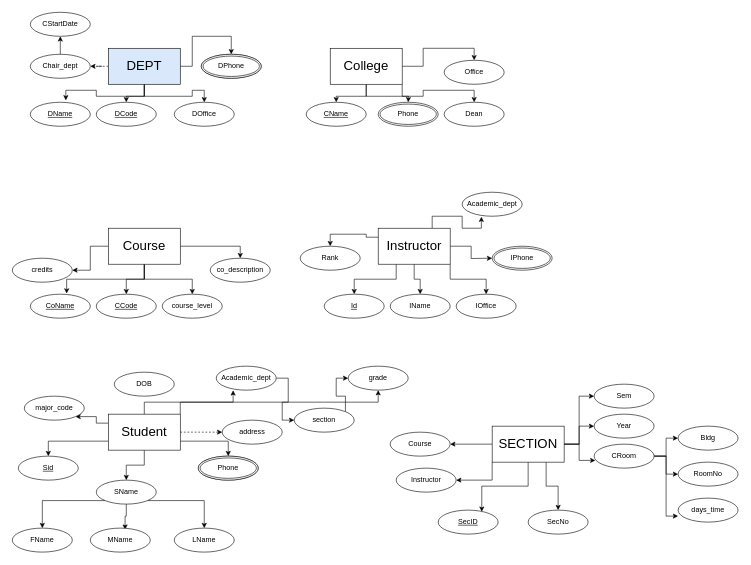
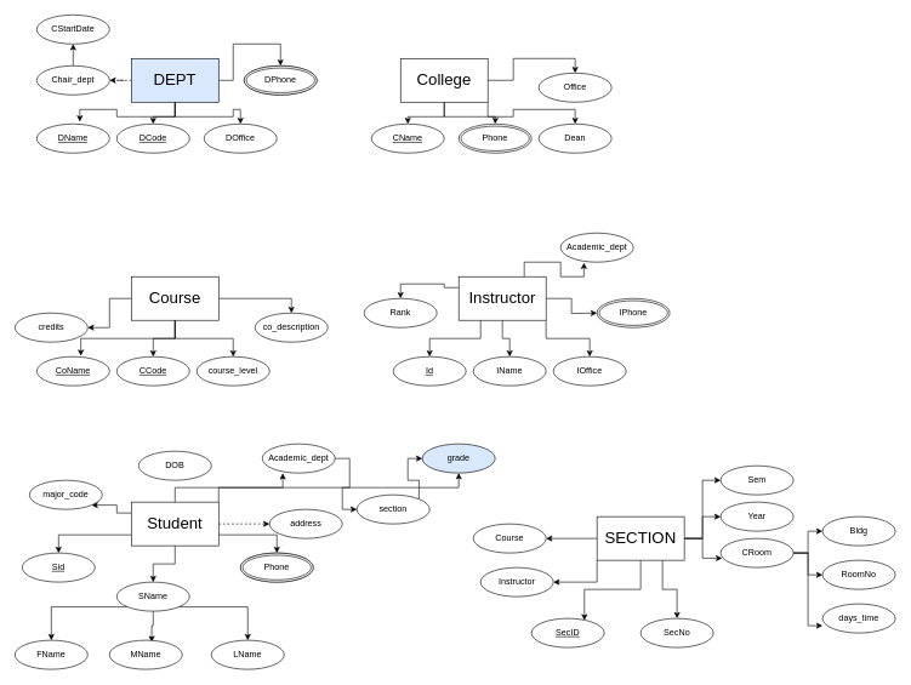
- <mxCell id="7" value="DOffice" style="ellipse;whiteSpace=wrap;html=1;align=center;" vertex="1" parent="1"><mxGeometry x="290" y="170" width="100" height="40" as="geometry" /></mxCell>
+ <mxCell id="7" value="DOffice" style="ellipse;whiteSpace=wrap;html=1;align=center;" vertex="1" parent="1"><mxGeometry x="280" y="170" width="100" height="40" as="geometry" /></mxCell>
- <mxCell id="89" value="grade" style="ellipse;whiteSpace=wrap;html=1;align=center;" vertex="1" parent="1"><mxGeometry x="580" y="610" width="100" height="40" as="geometry" /></mxCell>
+ <mxCell id="89" value="grade" style="ellipse;whiteSpace=wrap;html=1;align=center;fillColor=#dae8fc;" vertex="1" parent="1"><mxGeometry x="580" y="610" width="100" height="40" as="geometry" /></mxCell>
